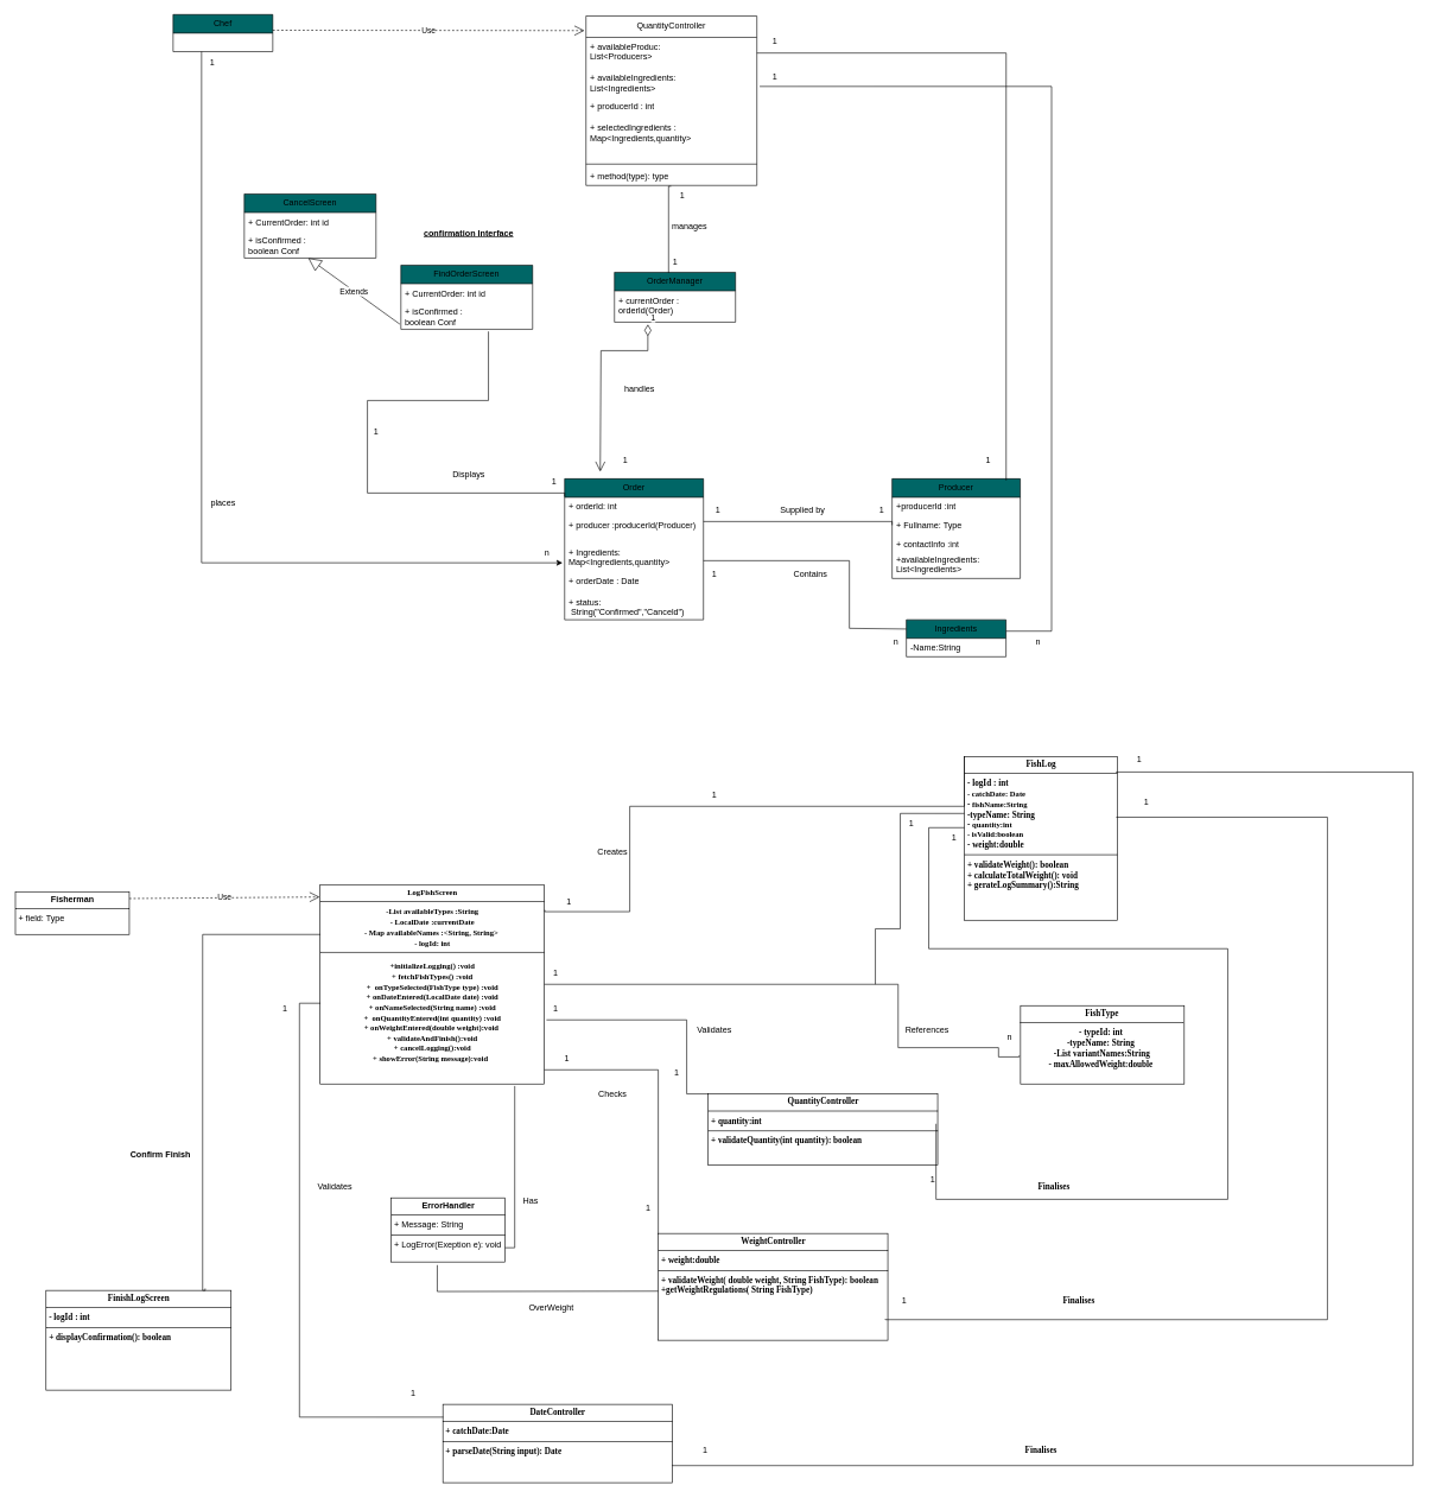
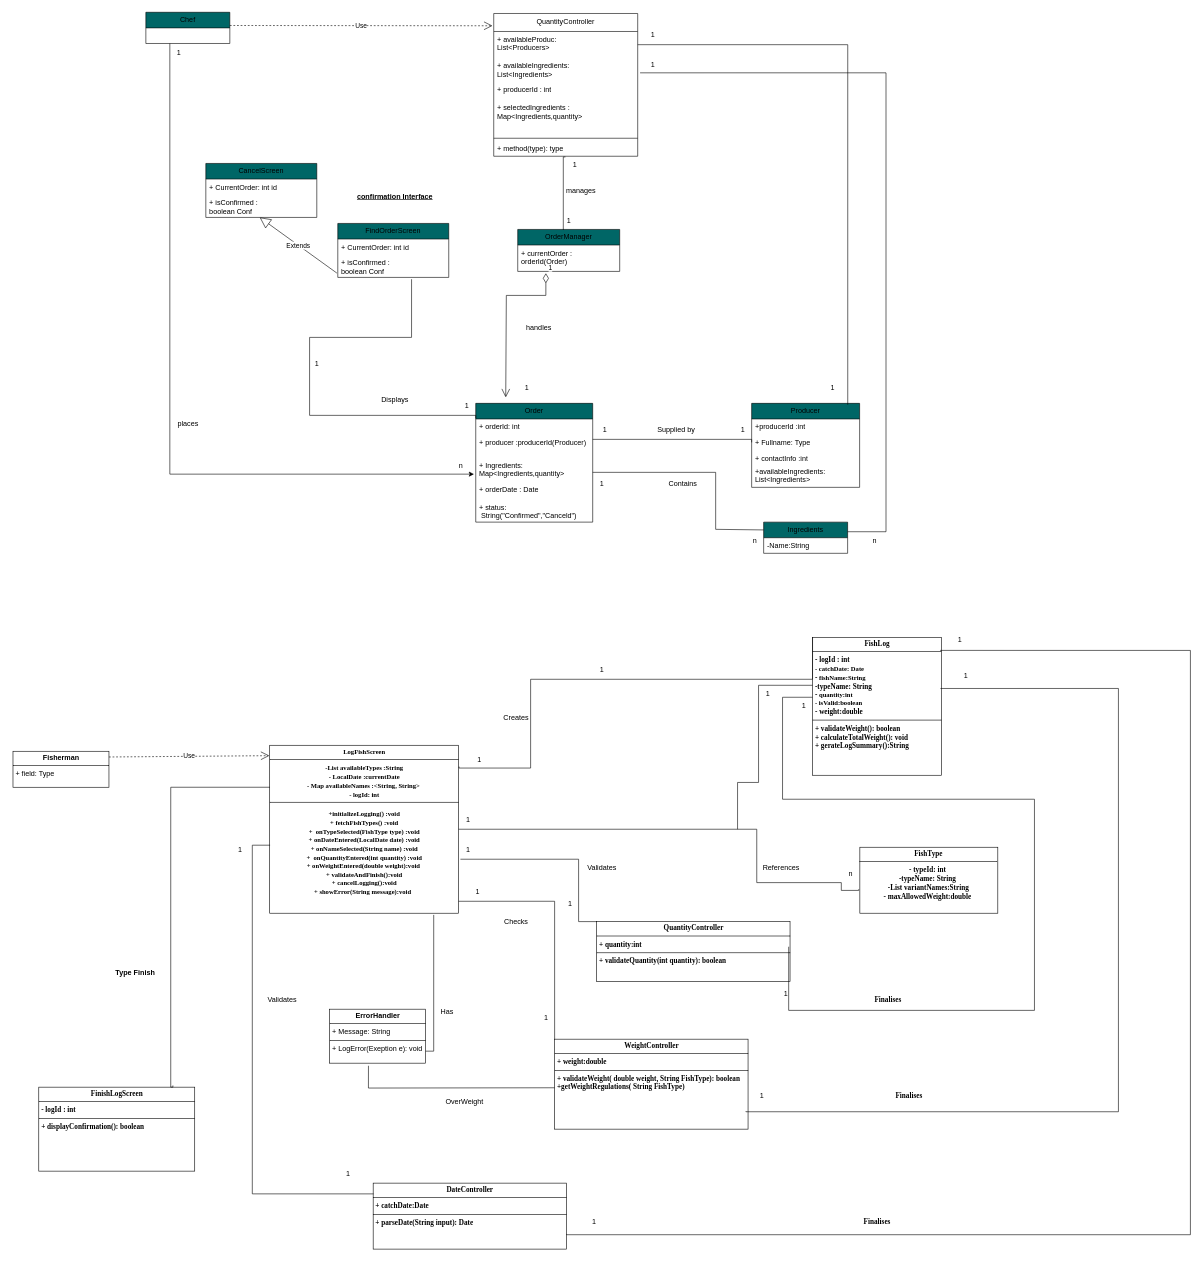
- <mxCell id="108" value="&lt;b&gt;Confirm Finish&lt;/b&gt;" style="text;html=1;align=center;verticalAlign=middle;resizable=0;points=[];autosize=1;strokeColor=none;fillColor=none;" vertex="1" parent="1"><mxGeometry x="168.5" y="1606" width="110" height="30" as="geometry" /></mxCell>
+ <mxCell id="108" value="&lt;b&gt;Type Finish&lt;/b&gt;" style="text;html=1;align=center;verticalAlign=middle;resizable=0;points=[];autosize=1;strokeColor=none;fillColor=none;" vertex="1" parent="1"><mxGeometry x="168.5" y="1606" width="110" height="30" as="geometry" /></mxCell>
